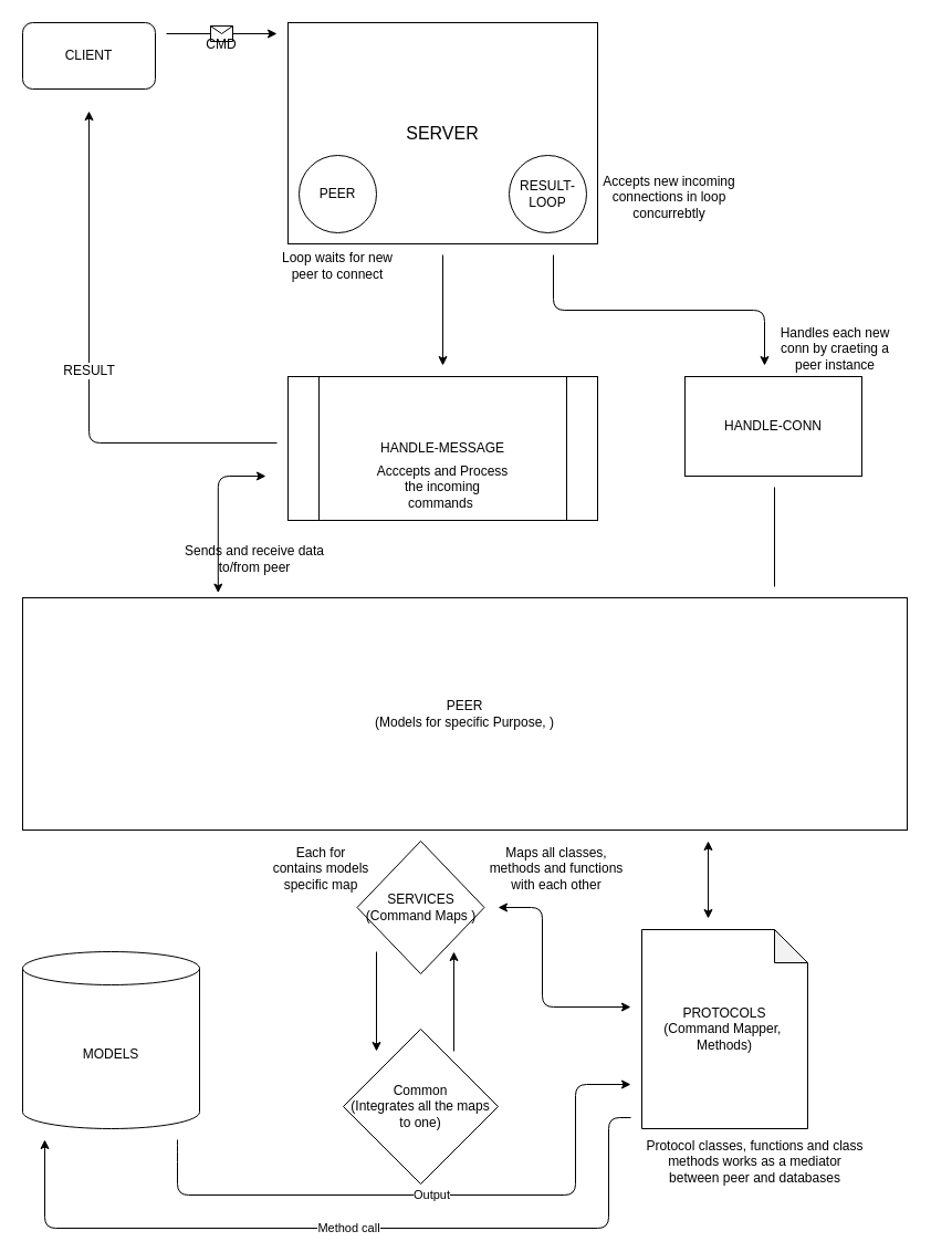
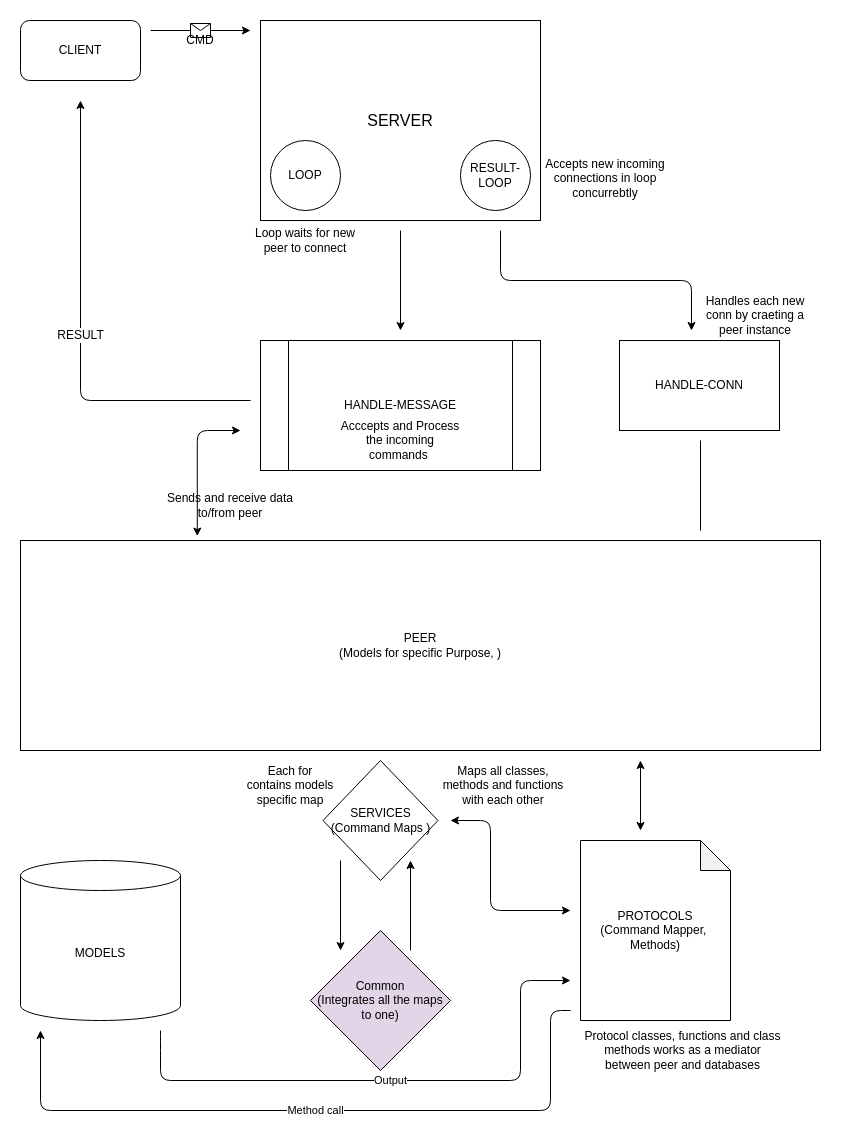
- <mxCell id="5" value="PEER" style="ellipse;whiteSpace=wrap;html=1;aspect=fixed;fontSize=12;" parent="1" vertex="1"><mxGeometry x="270" y="140" width="70" height="70" as="geometry" /></mxCell>
+ <mxCell id="5" value="LOOP" style="ellipse;whiteSpace=wrap;html=1;aspect=fixed;fontSize=12;" parent="1" vertex="1"><mxGeometry x="270" y="140" width="70" height="70" as="geometry" /></mxCell>
- <mxCell id="11" value="Common&lt;br&gt;(Integrates all the maps to one)" style="rhombus;whiteSpace=wrap;html=1;fontSize=12;" parent="1" vertex="1"><mxGeometry x="310" y="930" width="140" height="140" as="geometry" /></mxCell>
+ <mxCell id="11" value="Common&lt;br&gt;(Integrates all the maps to one)" style="rhombus;whiteSpace=wrap;html=1;fontSize=12;fillColor=#e1d5e7;" parent="1" vertex="1"><mxGeometry x="310" y="930" width="140" height="140" as="geometry" /></mxCell>
